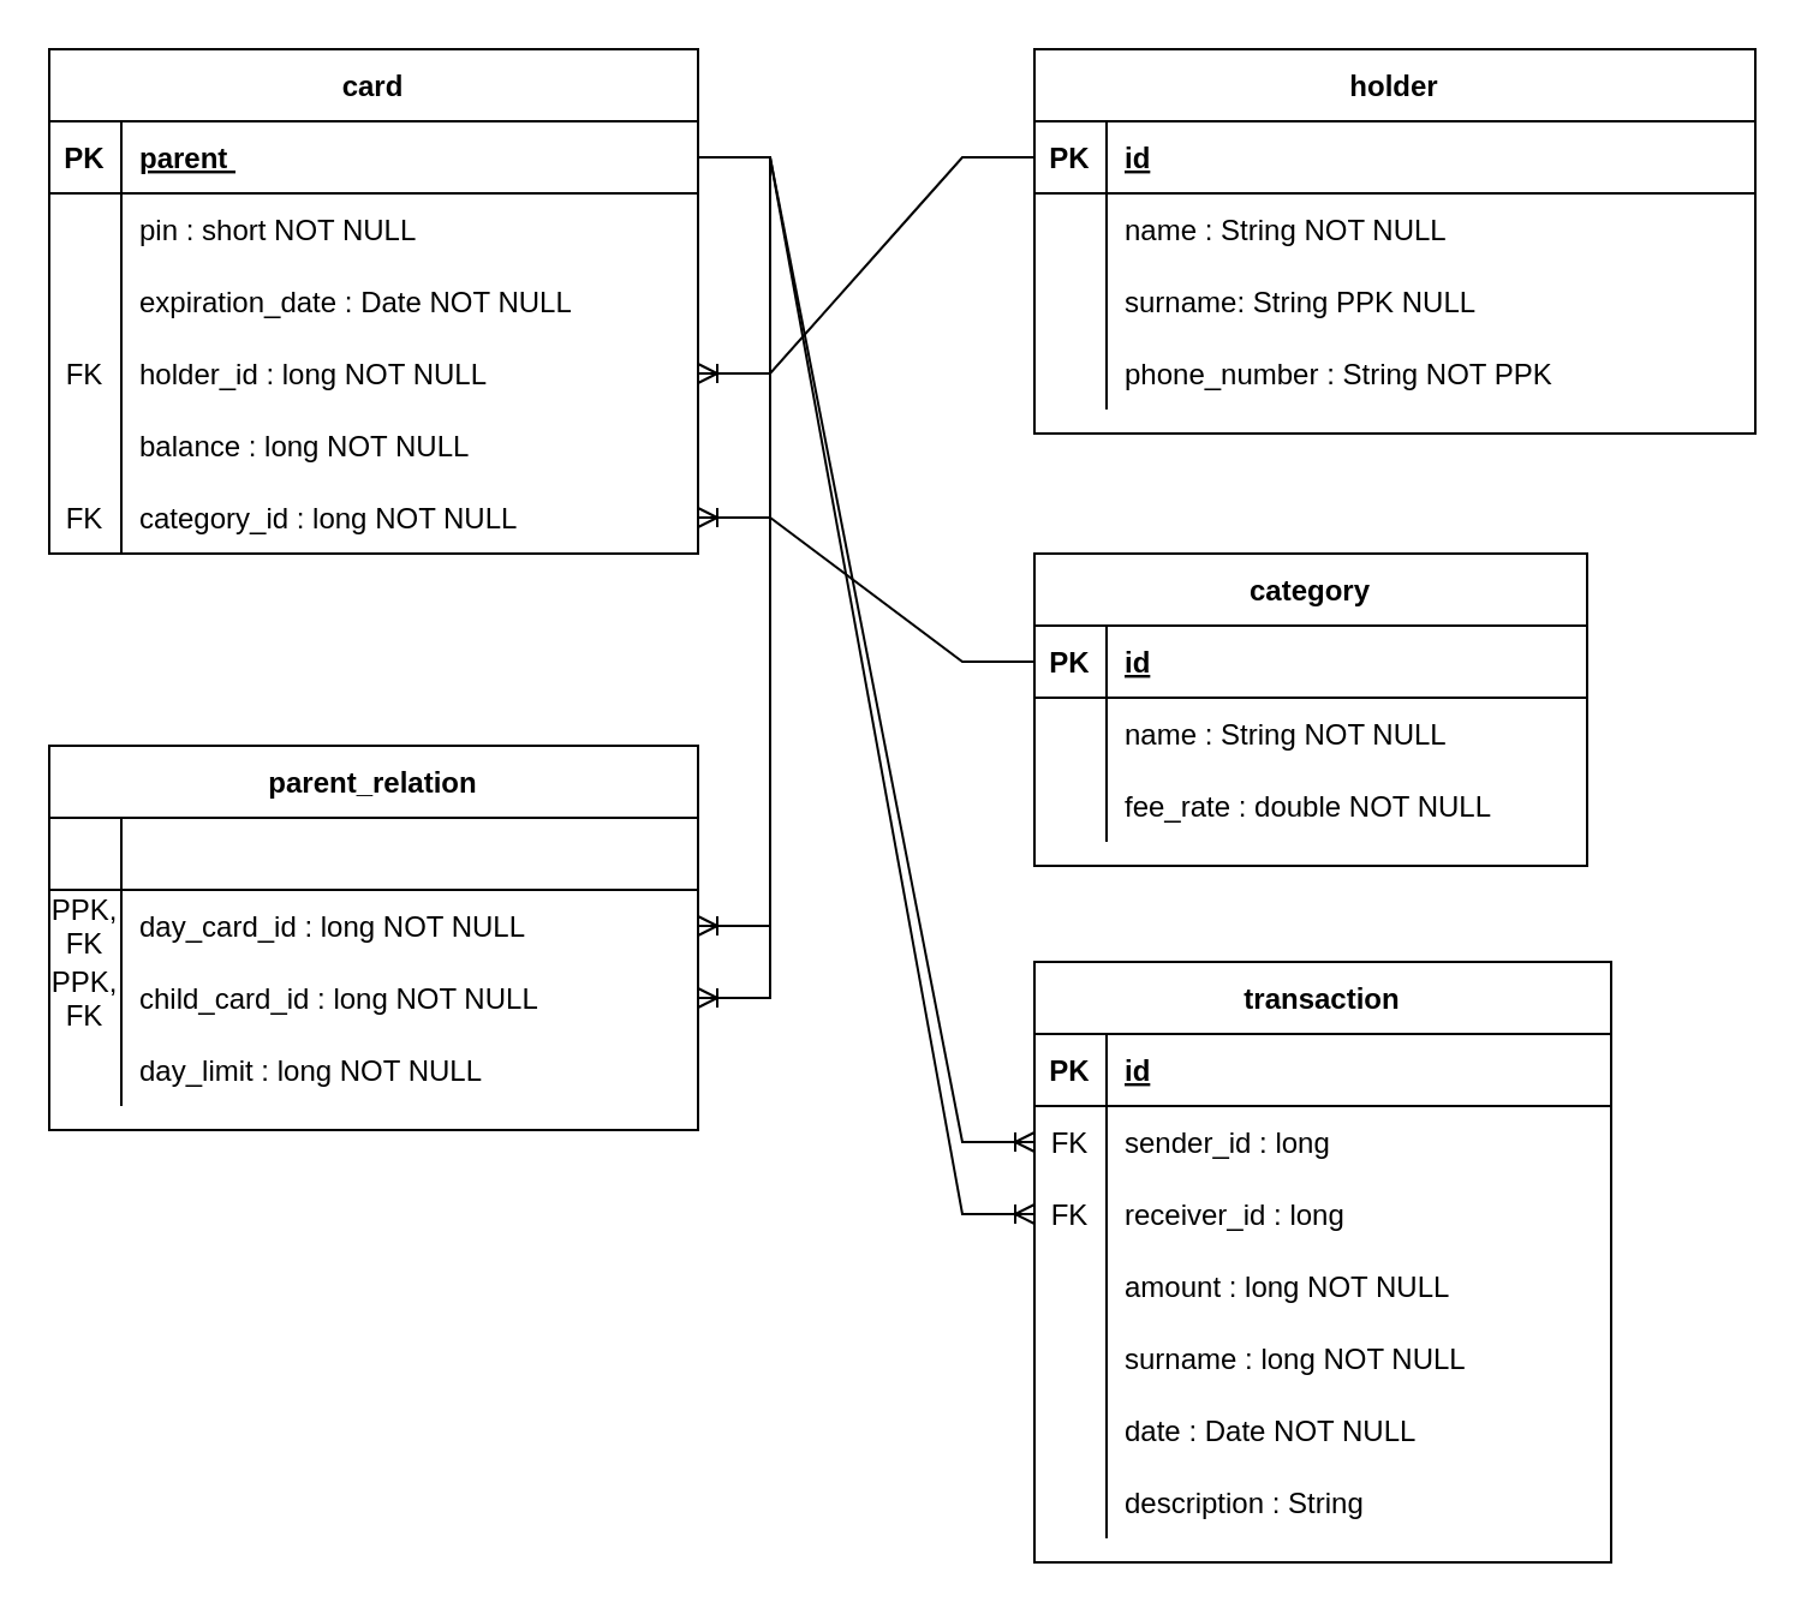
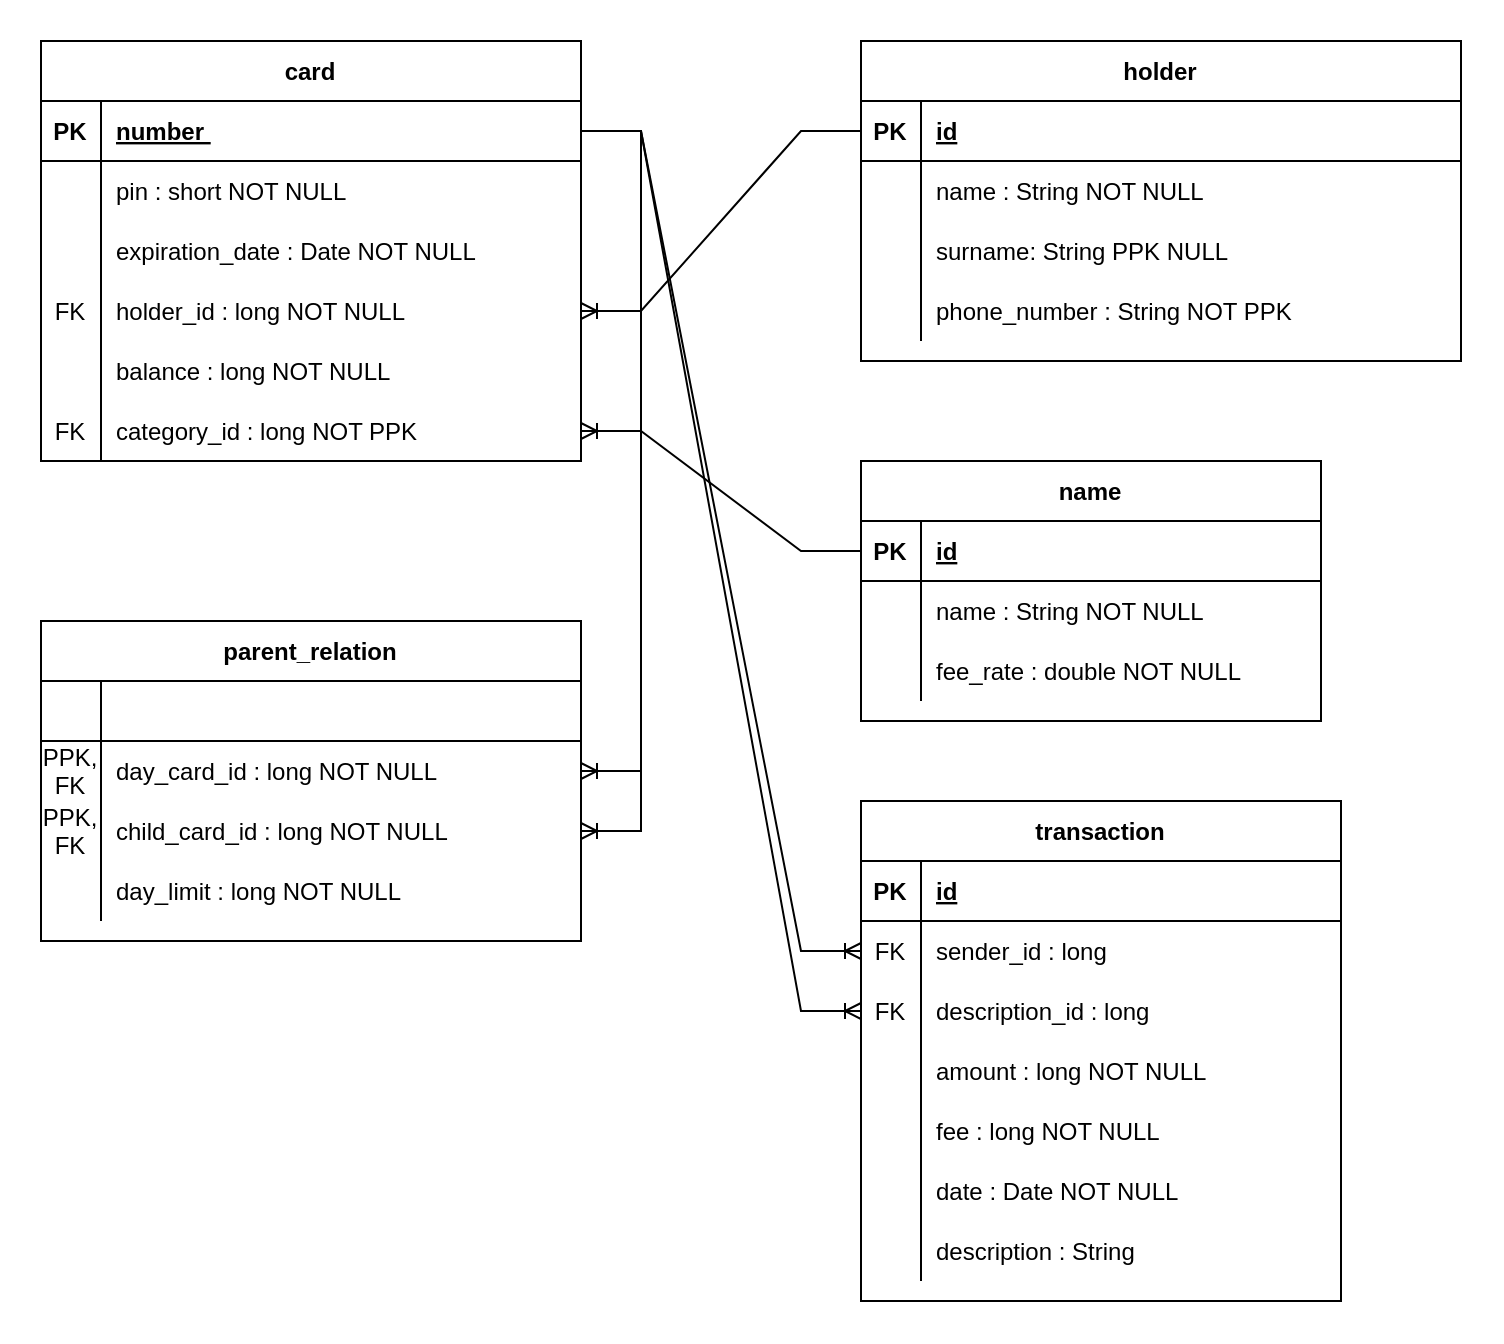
- <mxCell id="5" value="parent " style="shape=partialRectangle;connectable=0;fillColor=none;top=0;left=0;bottom=0;right=0;align=left;spacingLeft=6;fontStyle=5;overflow=hidden;" parent="3" vertex="1"><mxGeometry x="30" width="240" height="30" as="geometry"><mxRectangle width="240" height="30" as="alternateBounds" /></mxGeometry></mxCell>
+ <mxCell id="5" value="number " style="shape=partialRectangle;connectable=0;fillColor=none;top=0;left=0;bottom=0;right=0;align=left;spacingLeft=6;fontStyle=5;overflow=hidden;" parent="3" vertex="1"><mxGeometry x="30" width="240" height="30" as="geometry"><mxRectangle width="240" height="30" as="alternateBounds" /></mxGeometry></mxCell>
- <mxCell id="20" value="category_id : long NOT NULL" style="shape=partialRectangle;connectable=0;fillColor=none;top=0;left=0;bottom=0;right=0;align=left;spacingLeft=6;overflow=hidden;" parent="18" vertex="1"><mxGeometry x="30" width="240" height="30" as="geometry"><mxRectangle width="240" height="30" as="alternateBounds" /></mxGeometry></mxCell>
+ <mxCell id="20" value="category_id : long NOT PPK" style="shape=partialRectangle;connectable=0;fillColor=none;top=0;left=0;bottom=0;right=0;align=left;spacingLeft=6;overflow=hidden;" parent="18" vertex="1"><mxGeometry x="30" width="240" height="30" as="geometry"><mxRectangle width="240" height="30" as="alternateBounds" /></mxGeometry></mxCell>
- <mxCell id="34" value="category" style="shape=table;startSize=30;container=1;collapsible=1;childLayout=tableLayout;fixedRows=1;rowLines=0;fontStyle=1;align=center;resizeLast=1;" parent="1" vertex="1"><mxGeometry x="430" y="230" width="230" height="130" as="geometry" /></mxCell>
+ <mxCell id="34" value="name" style="shape=table;startSize=30;container=1;collapsible=1;childLayout=tableLayout;fixedRows=1;rowLines=0;fontStyle=1;align=center;resizeLast=1;" parent="1" vertex="1"><mxGeometry x="430" y="230" width="230" height="130" as="geometry" /></mxCell>
- <mxCell id="66" value="receiver_id : long" style="shape=partialRectangle;connectable=0;fillColor=none;top=0;left=0;bottom=0;right=0;align=left;spacingLeft=6;overflow=hidden;" parent="64" vertex="1"><mxGeometry x="30" width="210" height="30" as="geometry"><mxRectangle width="210" height="30" as="alternateBounds" /></mxGeometry></mxCell>
+ <mxCell id="66" value="description_id : long" style="shape=partialRectangle;connectable=0;fillColor=none;top=0;left=0;bottom=0;right=0;align=left;spacingLeft=6;overflow=hidden;" parent="64" vertex="1"><mxGeometry x="30" width="210" height="30" as="geometry"><mxRectangle width="210" height="30" as="alternateBounds" /></mxGeometry></mxCell>
- <mxCell id="72" value="surname : long NOT NULL" style="shape=partialRectangle;connectable=0;fillColor=none;top=0;left=0;bottom=0;right=0;align=left;spacingLeft=6;overflow=hidden;" parent="70" vertex="1"><mxGeometry x="30" width="210" height="30" as="geometry"><mxRectangle width="210" height="30" as="alternateBounds" /></mxGeometry></mxCell>
+ <mxCell id="72" value="fee : long NOT NULL" style="shape=partialRectangle;connectable=0;fillColor=none;top=0;left=0;bottom=0;right=0;align=left;spacingLeft=6;overflow=hidden;" parent="70" vertex="1"><mxGeometry x="30" width="210" height="30" as="geometry"><mxRectangle width="210" height="30" as="alternateBounds" /></mxGeometry></mxCell>
